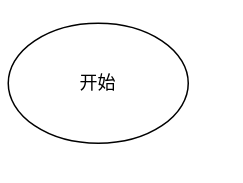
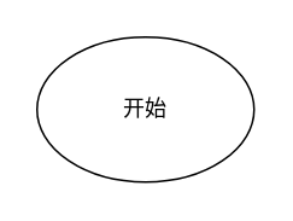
- <mxCell id="2" value="开始" style="ellipse;whiteSpace=wrap;html=1;" vertex="1" parent="1"><mxGeometry x="5" y="15" width="120" height="80" as="geometry" /></mxCell>
+ <mxCell id="2" value="开始" style="ellipse;whiteSpace=wrap;html=1;" vertex="1" parent="1"><mxGeometry x="20" y="20" width="120" height="80" as="geometry" /></mxCell>
